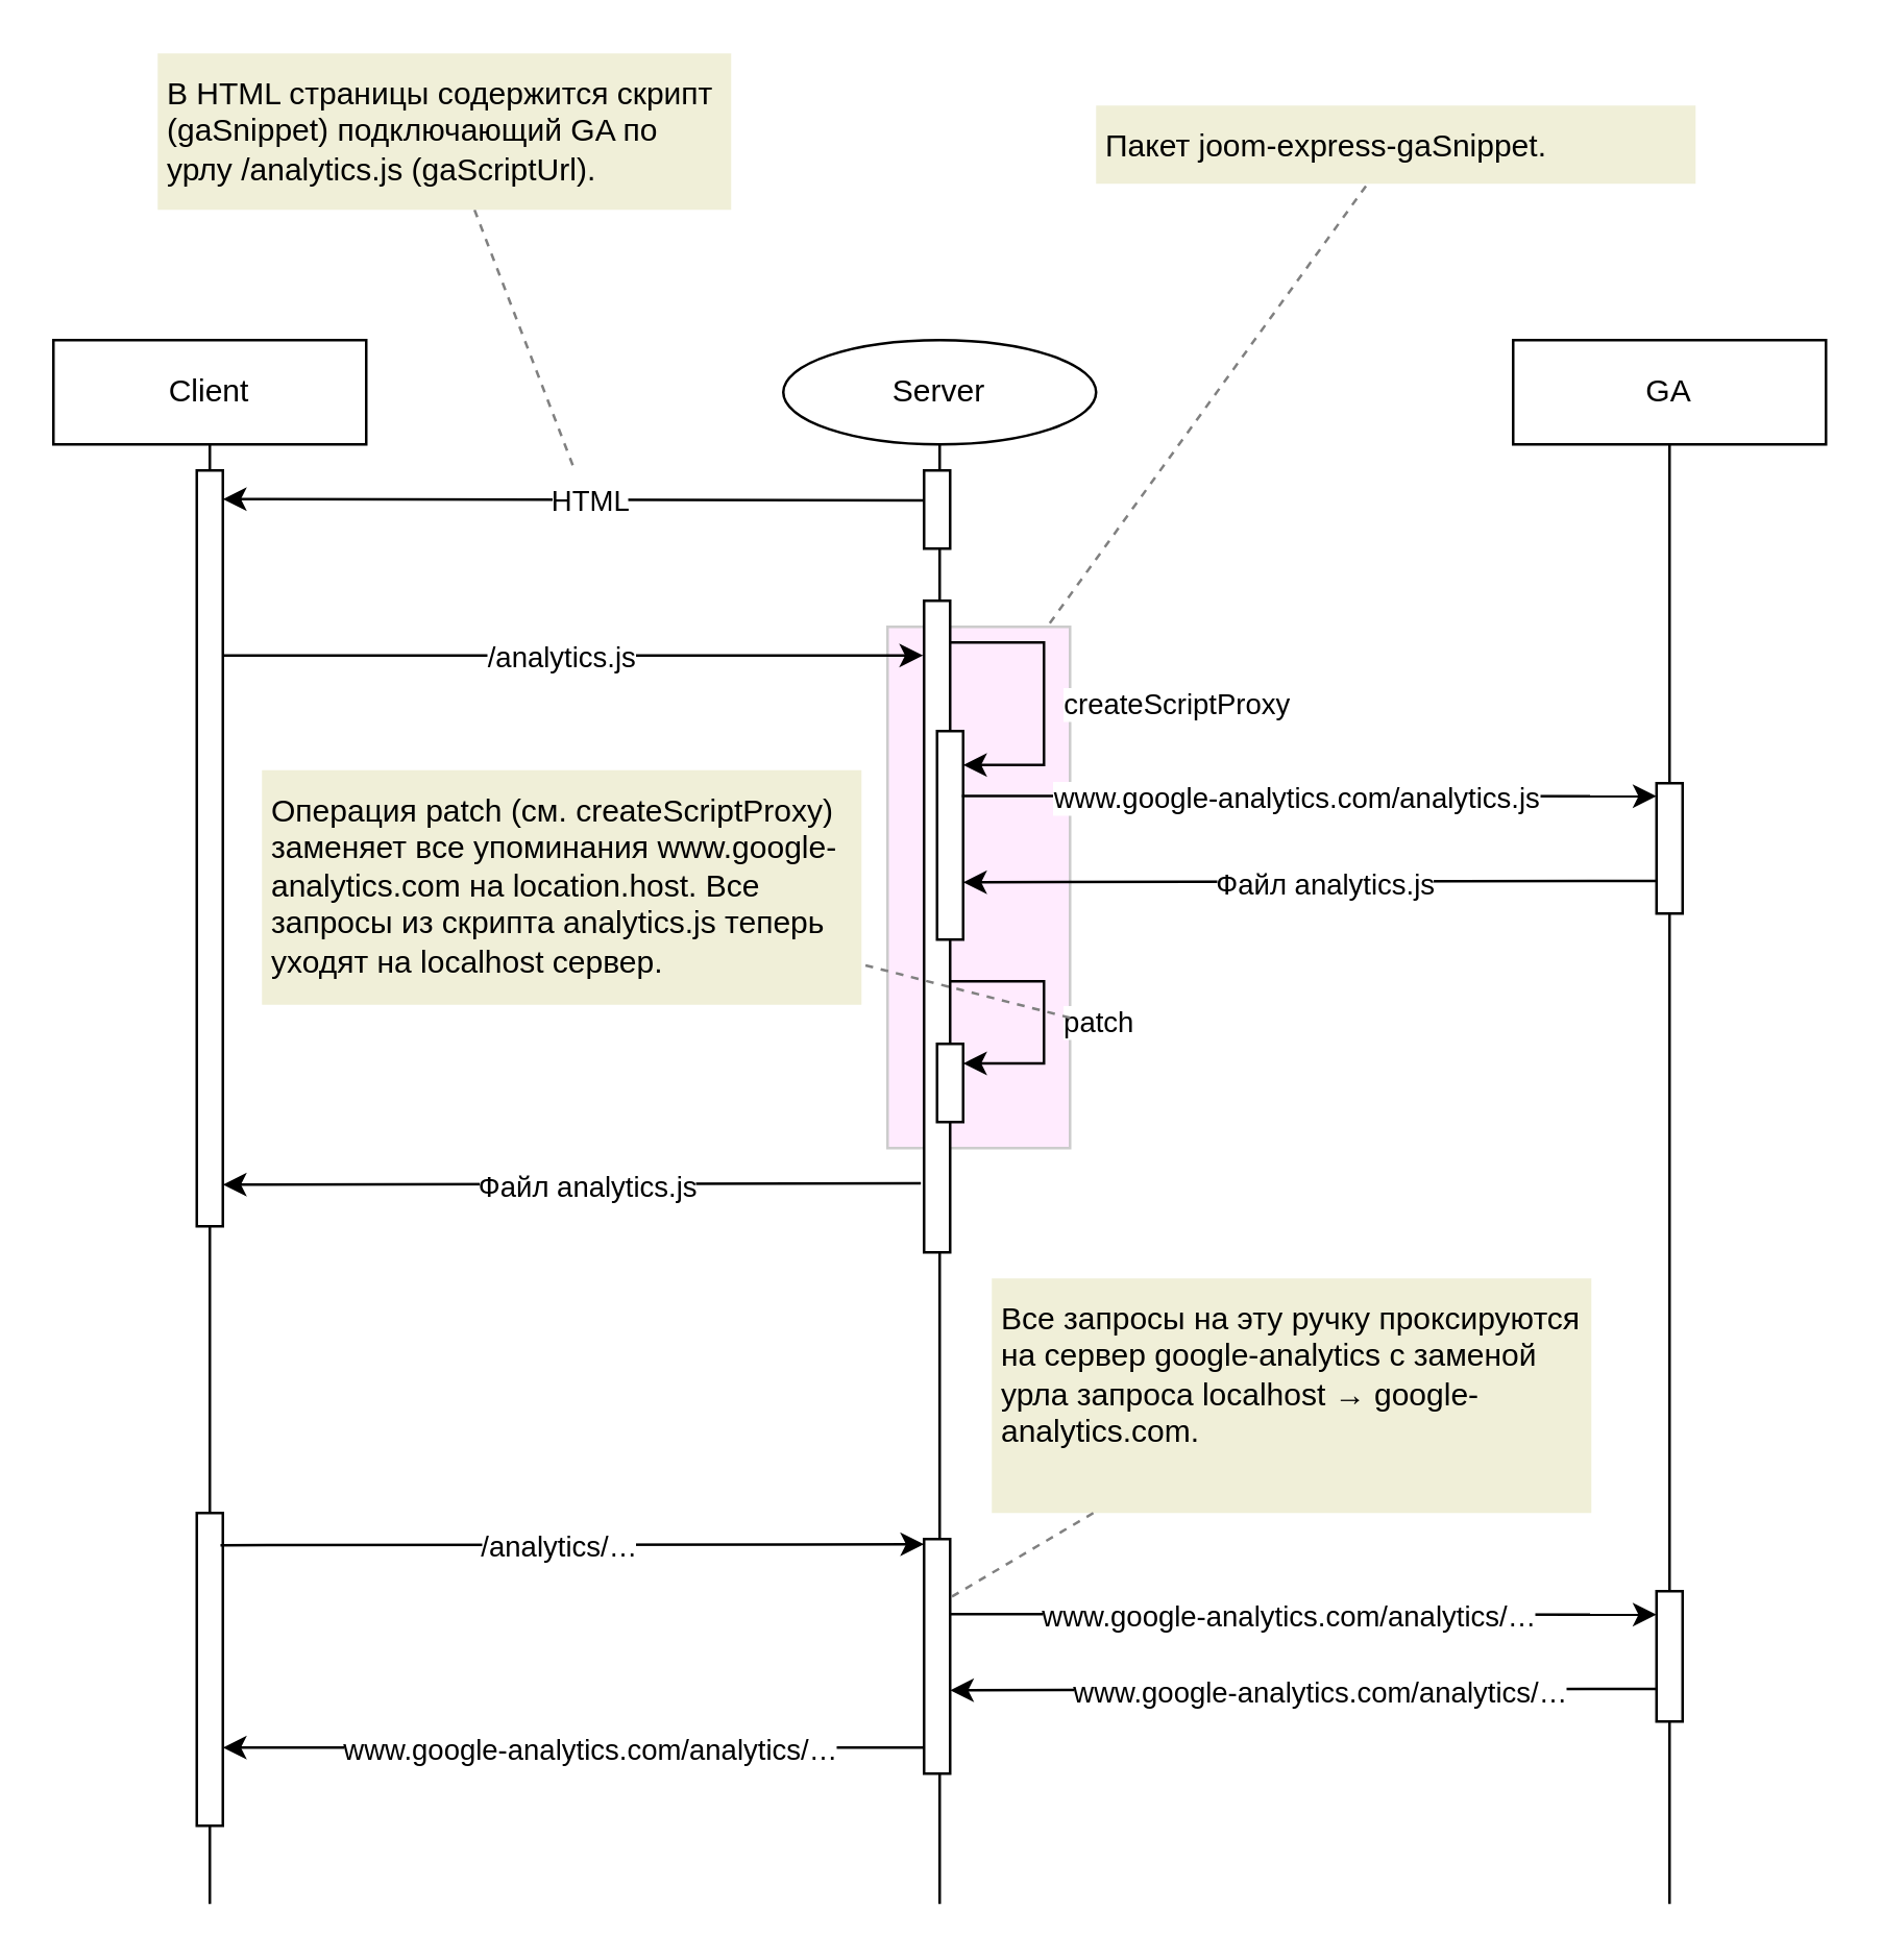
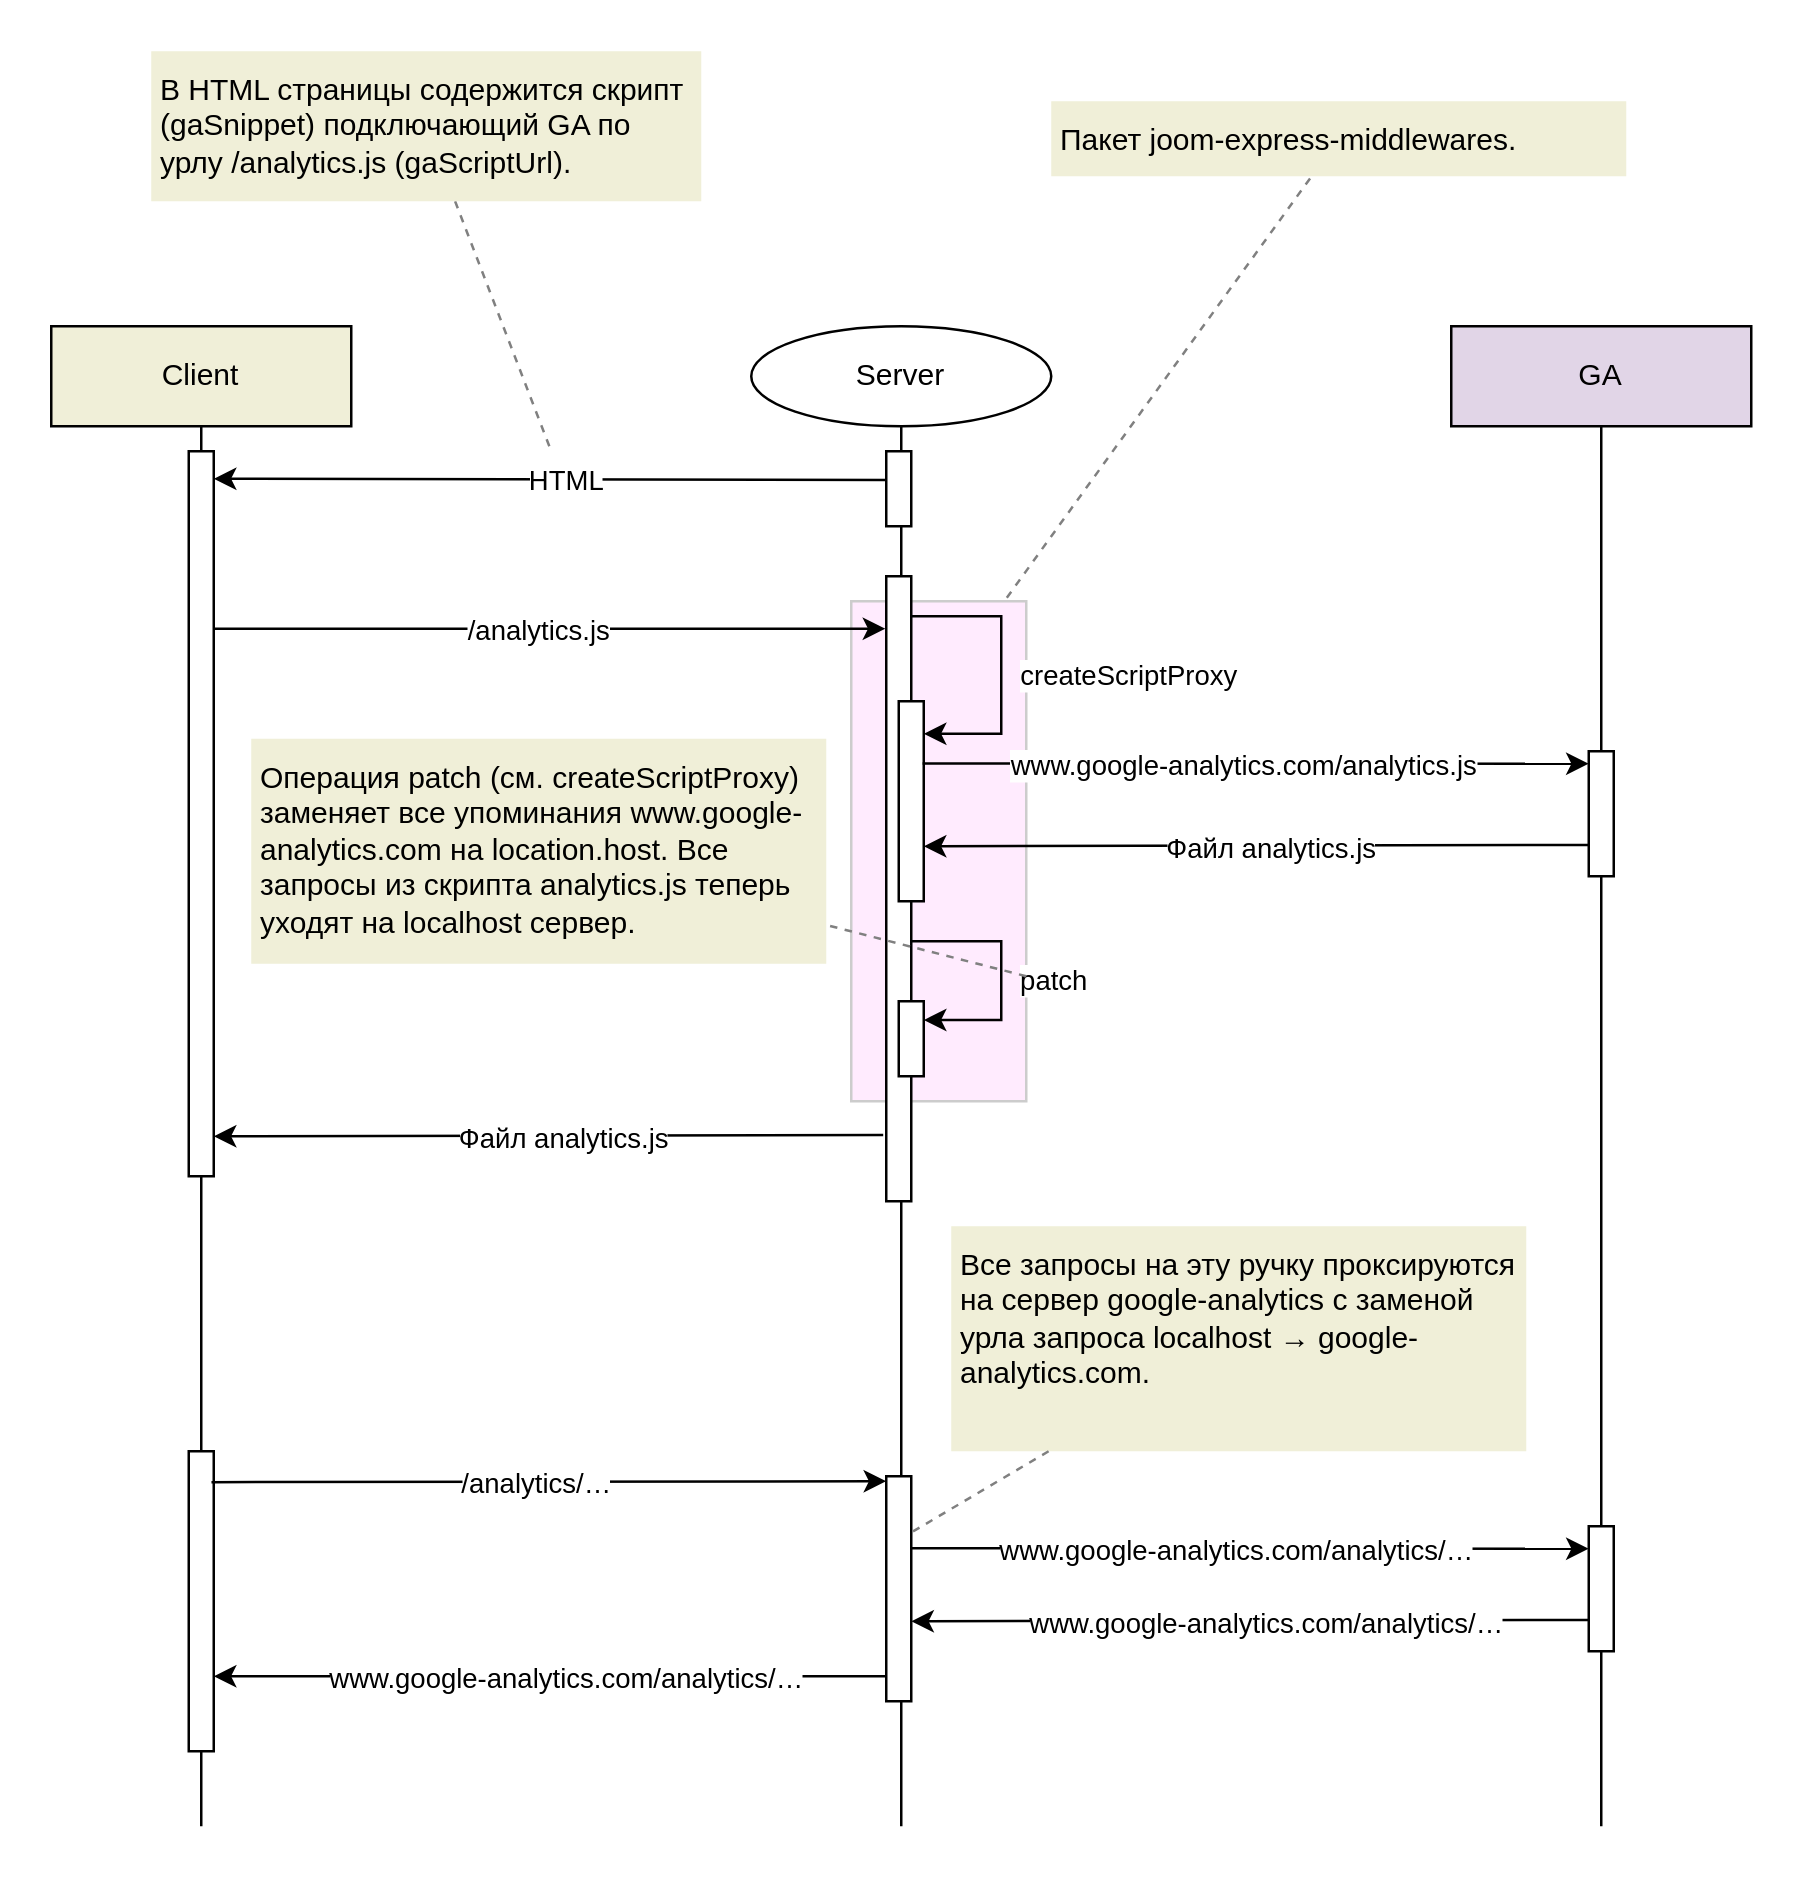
- <mxCell id="35" value="Пакет&amp;nbsp;joom-express-gaSnippet." style="text;html=1;strokeColor=none;fillColor=#F0EFD8;align=left;verticalAlign=top;whiteSpace=wrap;rounded=0;spacing=4;" vertex="1" parent="8"><mxGeometry x="420" y="40" width="230" height="30" as="geometry" /></mxCell>
+ <mxCell id="35" value="Пакет&amp;nbsp;joom-express-middlewares." style="text;html=1;strokeColor=none;fillColor=#F0EFD8;align=left;verticalAlign=top;whiteSpace=wrap;rounded=0;spacing=4;" vertex="1" parent="8"><mxGeometry x="420" y="40" width="230" height="30" as="geometry" /></mxCell>
- <mxCell id="3" value="Client" style="rounded=0;whiteSpace=wrap;html=1;" vertex="1" parent="1"><mxGeometry x="20" y="130" width="120" height="40" as="geometry" /></mxCell>
+ <mxCell id="3" value="Client" style="rounded=0;whiteSpace=wrap;html=1;fillColor=#f0efd8;" vertex="1" parent="1"><mxGeometry x="20" y="130" width="120" height="40" as="geometry" /></mxCell>
- <mxCell id="7" value="GA" style="rounded=0;whiteSpace=wrap;html=1;" vertex="1" parent="1"><mxGeometry x="580" y="130" width="120" height="40" as="geometry" /></mxCell>
+ <mxCell id="7" value="GA" style="rounded=0;whiteSpace=wrap;html=1;fillColor=#e1d5e7;" vertex="1" parent="1"><mxGeometry x="580" y="130" width="120" height="40" as="geometry" /></mxCell>
